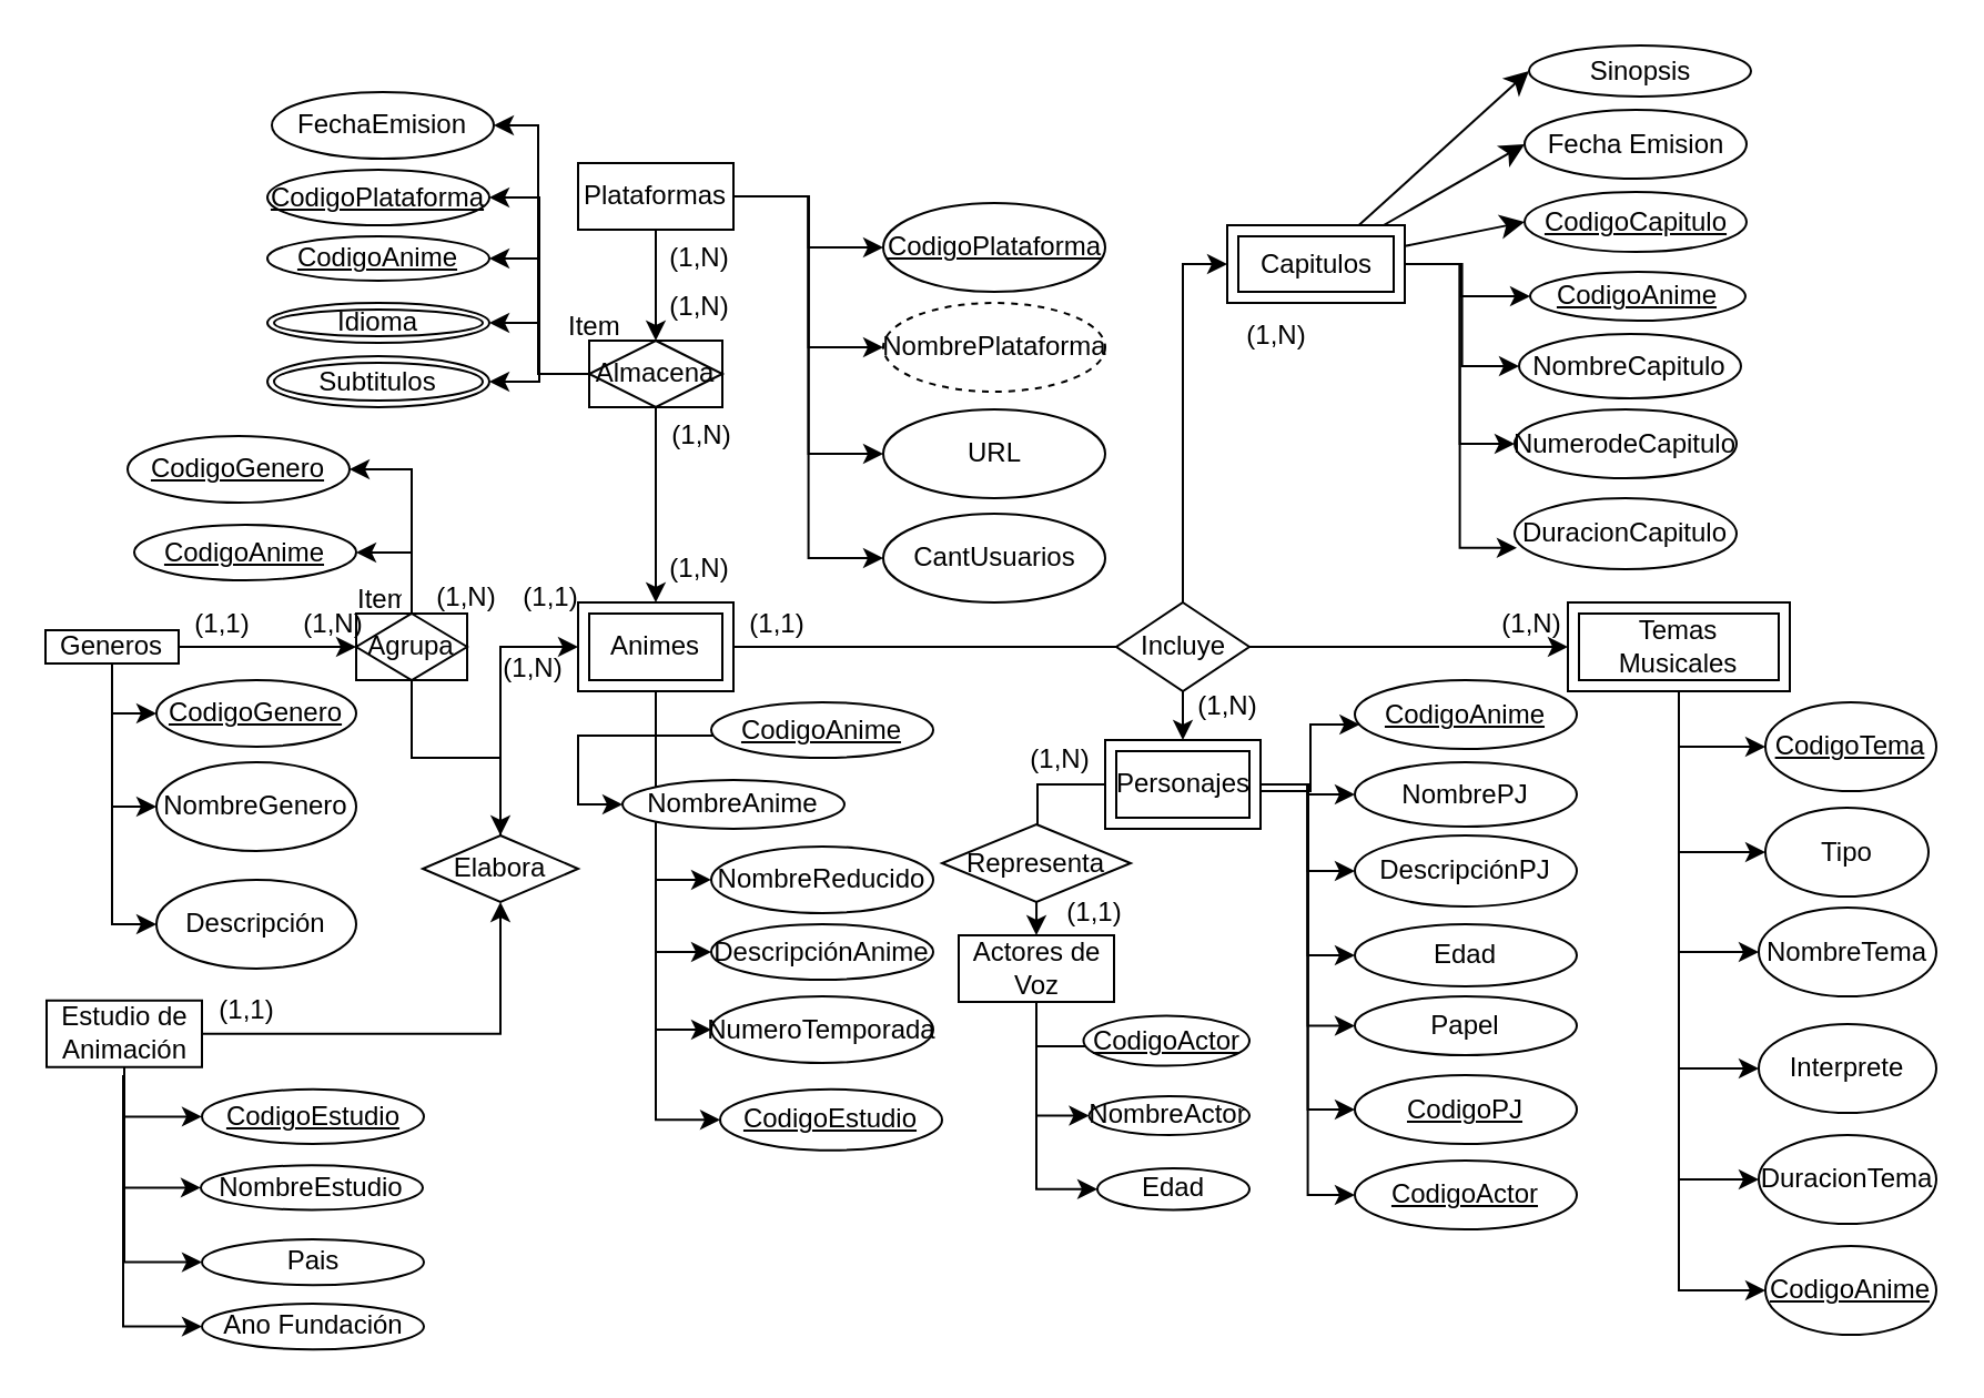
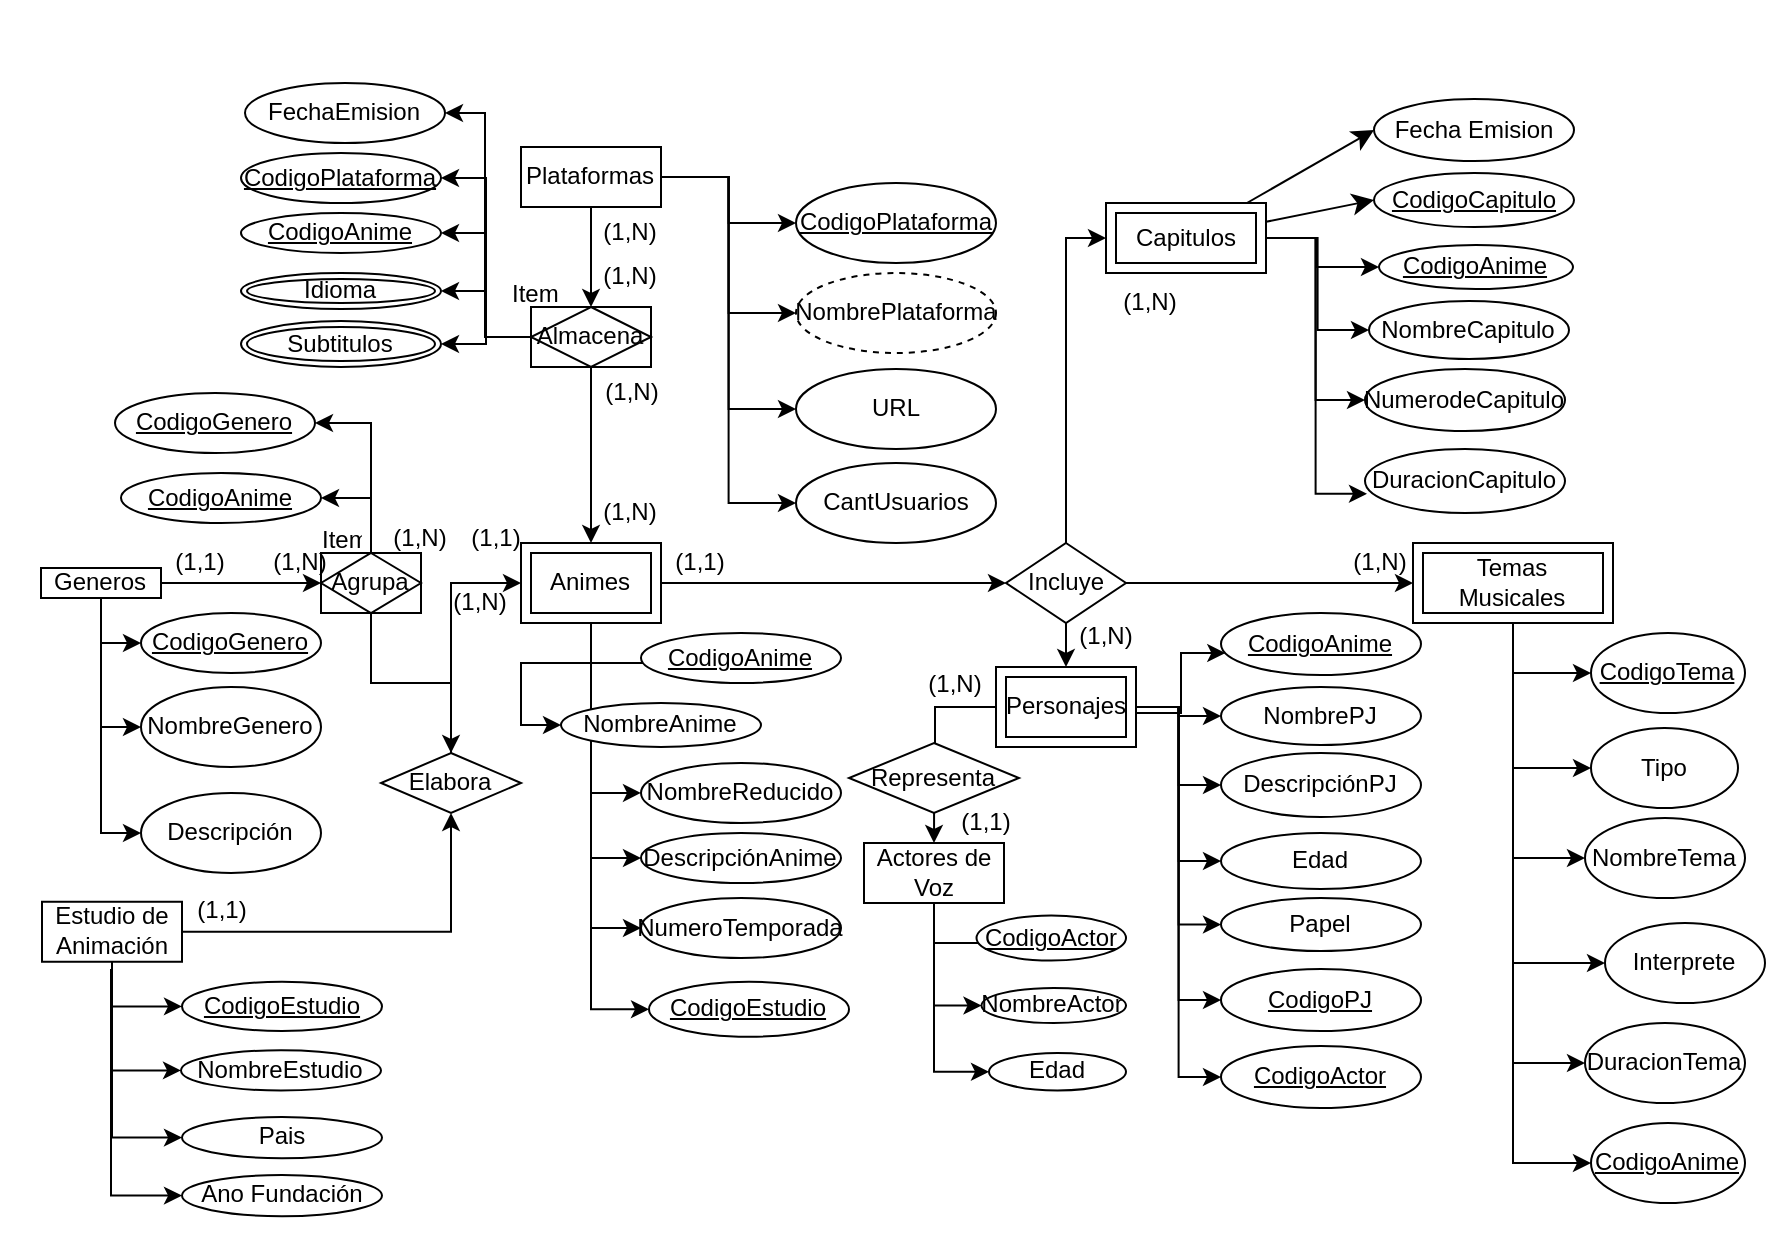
- <mxCell id="138" value="Sinopsis" style="ellipse;whiteSpace=wrap;html=1;align=center;" vertex="1" parent="1"><mxGeometry x="688.5" y="20" width="100" height="23" as="geometry" /></mxCell>
- <mxCell id="28" style="edgeStyle=none;curved=1;rounded=0;orthogonalLoop=1;jettySize=auto;html=1;entryX=0;entryY=0.5;entryDx=0;entryDy=0;fontSize=12;startSize=8;endSize=8;" edge="1" parent="1" source="29" target="138"><mxGeometry relative="1" as="geometry" /></mxCell>
- <mxCell id="13" style="edgeStyle=orthogonalEdgeStyle;rounded=0;orthogonalLoop=1;jettySize=auto;html=1;entryX=0;entryY=0.5;entryDx=0;entryDy=0;endArrow=none;" edge="1" parent="1" source="20" target="63"><mxGeometry relative="1" as="geometry" /></mxCell>
+ <mxCell id="13" style="edgeStyle=orthogonalEdgeStyle;rounded=0;orthogonalLoop=1;jettySize=auto;html=1;entryX=0;entryY=0.5;entryDx=0;entryDy=0;" edge="1" parent="1" source="20" target="63"><mxGeometry relative="1" as="geometry" /></mxCell>
- <mxCell id="99" value="Interprete" style="ellipse;whiteSpace=wrap;html=1;align=center;" vertex="1" parent="1"><mxGeometry x="792" y="461" width="80" height="40" as="geometry" /></mxCell>
+ <mxCell id="99" value="Interprete" style="ellipse;whiteSpace=wrap;html=1;align=center;" vertex="1" parent="1"><mxGeometry x="802" y="461" width="80" height="40" as="geometry" /></mxCell>
